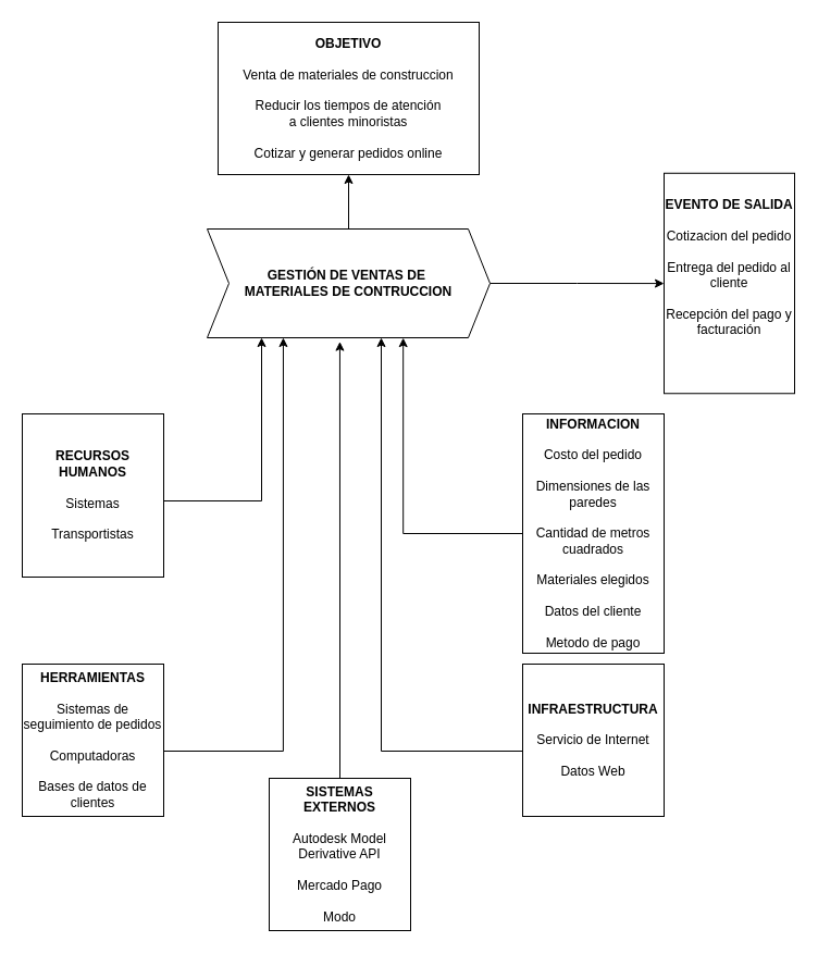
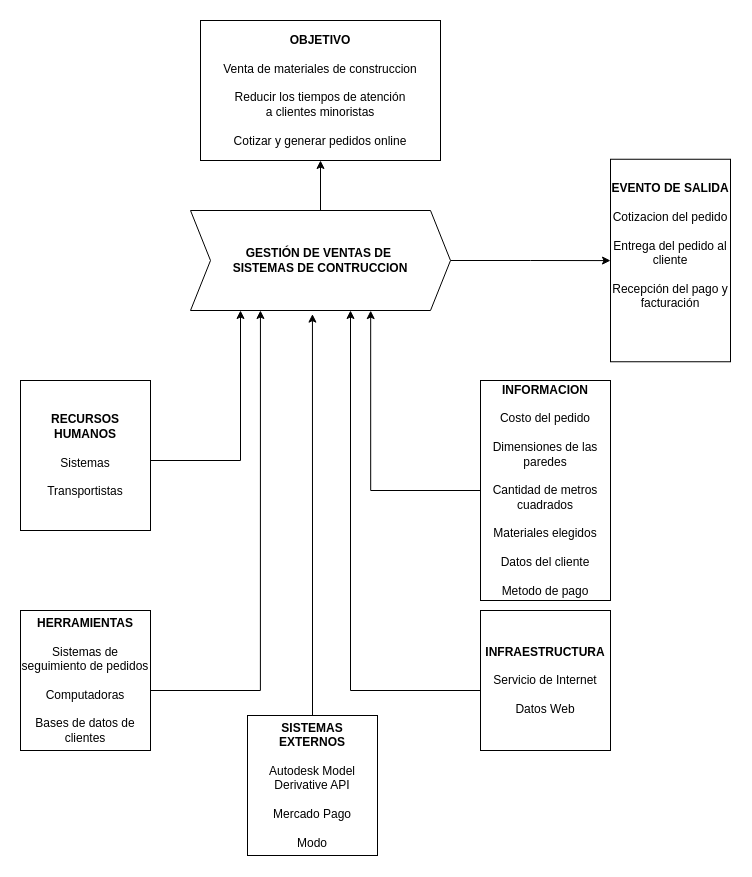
- <mxCell id="5" value="&lt;b&gt;&lt;font style=&quot;vertical-align: inherit;&quot;&gt;&lt;font style=&quot;vertical-align: inherit;&quot;&gt;GESTIÓN DE VENTAS DE&amp;nbsp;&lt;/font&gt;&lt;/font&gt;&lt;/b&gt;&lt;div&gt;&lt;b&gt;&lt;font style=&quot;vertical-align: inherit;&quot;&gt;&lt;font style=&quot;vertical-align: inherit;&quot;&gt;MATERIALES DE CONTRUCCION&lt;/font&gt;&lt;/font&gt;&lt;/b&gt;&lt;/div&gt;" style="shape=step;perimeter=stepPerimeter;whiteSpace=wrap;html=1;fixedSize=1;" parent="1" vertex="1"><mxGeometry x="190" y="210" width="260" height="100" as="geometry" /></mxCell>
+ <mxCell id="5" value="&lt;b&gt;&lt;font style=&quot;vertical-align: inherit;&quot;&gt;&lt;font style=&quot;vertical-align: inherit;&quot;&gt;GESTIÓN DE VENTAS DE&amp;nbsp;&lt;/font&gt;&lt;/font&gt;&lt;/b&gt;&lt;div&gt;&lt;b&gt;&lt;font style=&quot;vertical-align: inherit;&quot;&gt;&lt;font style=&quot;vertical-align: inherit;&quot;&gt;SISTEMAS DE CONTRUCCION&lt;/font&gt;&lt;/font&gt;&lt;/b&gt;&lt;/div&gt;" style="shape=step;perimeter=stepPerimeter;whiteSpace=wrap;html=1;fixedSize=1;" parent="1" vertex="1"><mxGeometry x="190" y="210" width="260" height="100" as="geometry" /></mxCell>
